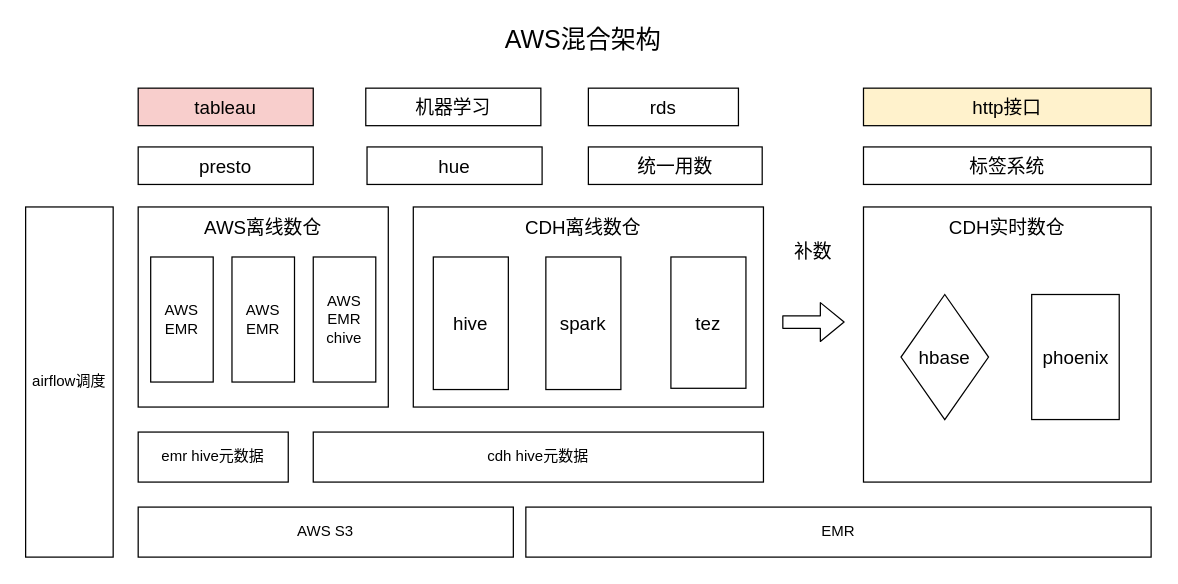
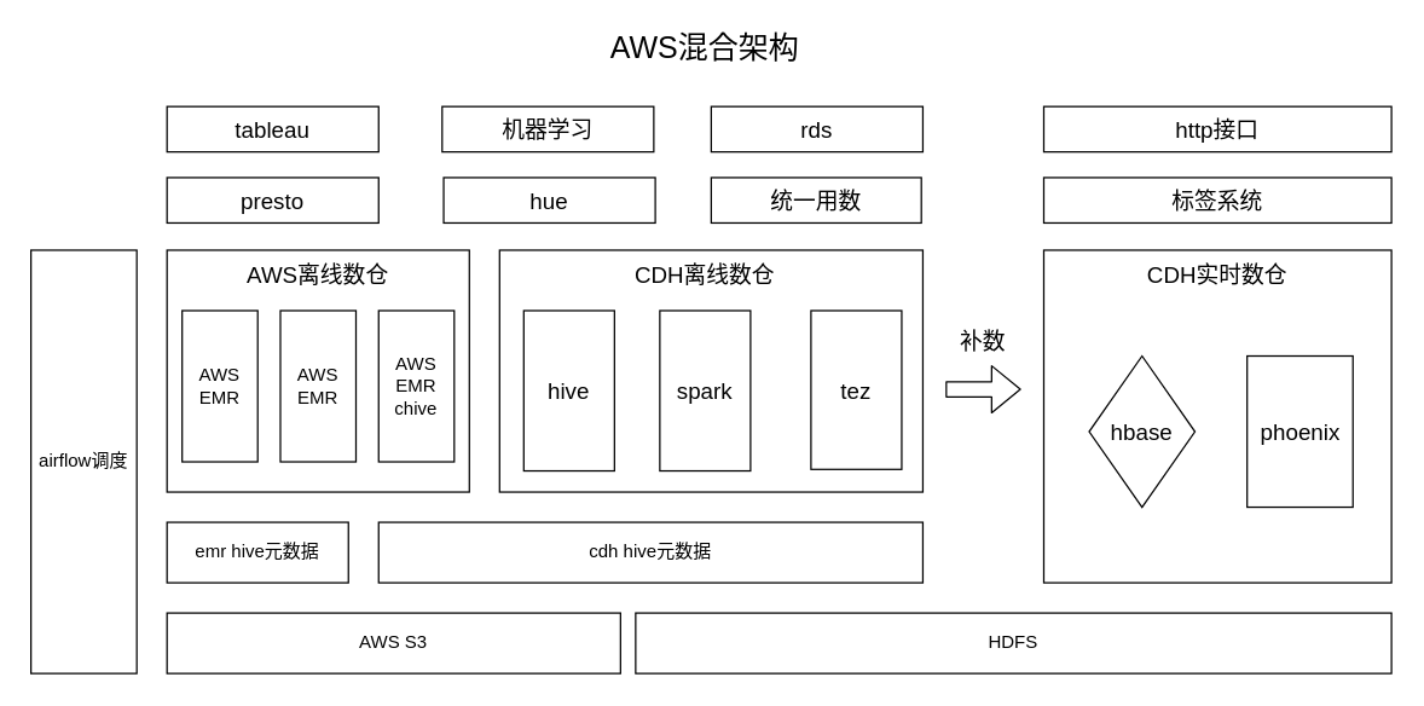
- <mxCell id="16" value="tableau" style="rounded=0;whiteSpace=wrap;html=1;fontSize=15;fillColor=#f8cecc;" parent="1" vertex="1"><mxGeometry x="110" y="70" width="140" height="30" as="geometry" /></mxCell>
+ <mxCell id="16" value="tableau" style="rounded=0;whiteSpace=wrap;html=1;fontSize=15;" parent="1" vertex="1"><mxGeometry x="110" y="70" width="140" height="30" as="geometry" /></mxCell>
- <mxCell id="15" value="rds" style="rounded=0;whiteSpace=wrap;html=1;fontSize=15;" parent="1" vertex="1"><mxGeometry x="470" y="70" width="120" height="30" as="geometry" /></mxCell>
+ <mxCell id="15" value="rds" style="rounded=0;whiteSpace=wrap;html=1;fontSize=15;" parent="1" vertex="1"><mxGeometry x="470" y="70" width="140" height="30" as="geometry" /></mxCell>
- <mxCell id="23" value="http接口" style="rounded=0;whiteSpace=wrap;html=1;fontSize=15;fillColor=#fff2cc;" parent="1" vertex="1"><mxGeometry x="690" y="70" width="230" height="30" as="geometry" /></mxCell>
+ <mxCell id="23" value="http接口" style="rounded=0;whiteSpace=wrap;html=1;fontSize=15;" parent="1" vertex="1"><mxGeometry x="690" y="70" width="230" height="30" as="geometry" /></mxCell>
- <mxCell id="8" value="补数" style="text;html=1;strokeColor=none;fillColor=none;align=center;verticalAlign=middle;whiteSpace=wrap;rounded=0;fontSize=15;" parent="1" vertex="1"><mxGeometry x="630" y="190" width="40" height="20" as="geometry" /></mxCell>
+ <mxCell id="8" value="补数" style="text;html=1;strokeColor=none;fillColor=none;align=center;verticalAlign=middle;whiteSpace=wrap;rounded=0;fontSize=15;" parent="1" vertex="1"><mxGeometry x="630" y="215" width="40" height="20" as="geometry" /></mxCell>
- <mxCell id="3" value="EMR" style="rounded=0;whiteSpace=wrap;html=1;" parent="1" vertex="1"><mxGeometry x="420" y="405" width="500" height="40" as="geometry" /></mxCell>
+ <mxCell id="3" value="HDFS" style="rounded=0;whiteSpace=wrap;html=1;" parent="1" vertex="1"><mxGeometry x="420" y="405" width="500" height="40" as="geometry" /></mxCell>
